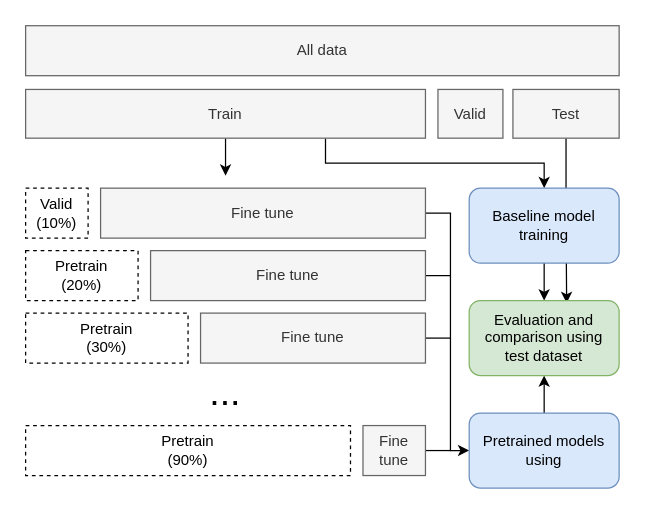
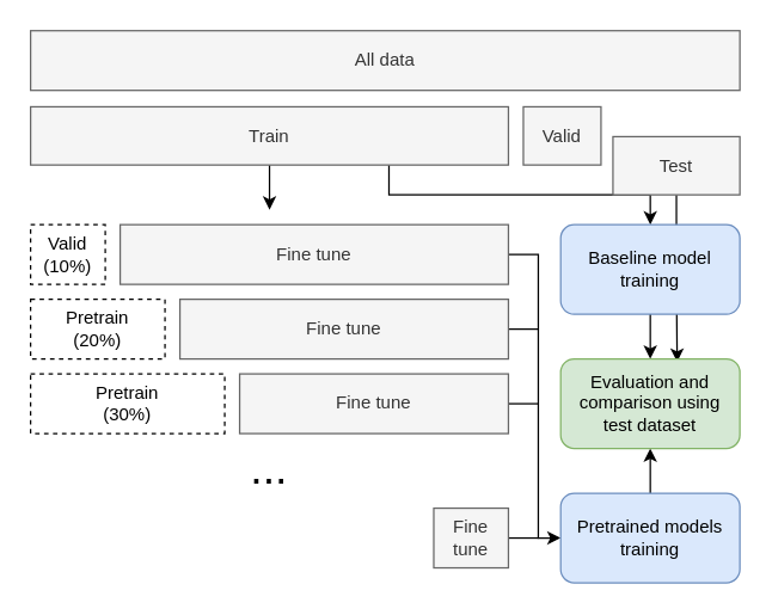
- <mxCell id="8" value="Test" style="rounded=0;whiteSpace=wrap;html=1;fillColor=#f5f5f5;strokeColor=#666666;fontColor=#333333;" vertex="1" parent="1"><mxGeometry x="410" y="71" width="85" height="39" as="geometry" /></mxCell>
+ <mxCell id="8" value="Test" style="rounded=0;whiteSpace=wrap;html=1;fillColor=#f5f5f5;strokeColor=#666666;fontColor=#333333;" vertex="1" parent="1"><mxGeometry x="410" y="91" width="85" height="39" as="geometry" /></mxCell>
- <mxCell id="19" value="&lt;div&gt;Pretrain&lt;br&gt;(90%)&lt;br&gt;&lt;/div&gt;" style="rounded=0;whiteSpace=wrap;html=1;dashed=1;" vertex="1" parent="1"><mxGeometry x="20" y="340" width="260" height="40" as="geometry" /></mxCell>
- <mxCell id="25" value="&lt;div&gt;Pretrained models&lt;/div&gt;&lt;div&gt;using&lt;br&gt;&lt;/div&gt;" style="rounded=1;whiteSpace=wrap;html=1;fillColor=#dae8fc;strokeColor=#6c8ebf;" vertex="1" parent="1"><mxGeometry x="375" y="330" width="120" height="60" as="geometry" /></mxCell>
+ <mxCell id="25" value="&lt;div&gt;Pretrained models&lt;/div&gt;&lt;div&gt;training&lt;br&gt;&lt;/div&gt;" style="rounded=1;whiteSpace=wrap;html=1;fillColor=#dae8fc;strokeColor=#6c8ebf;" vertex="1" parent="1"><mxGeometry x="375" y="330" width="120" height="60" as="geometry" /></mxCell>
